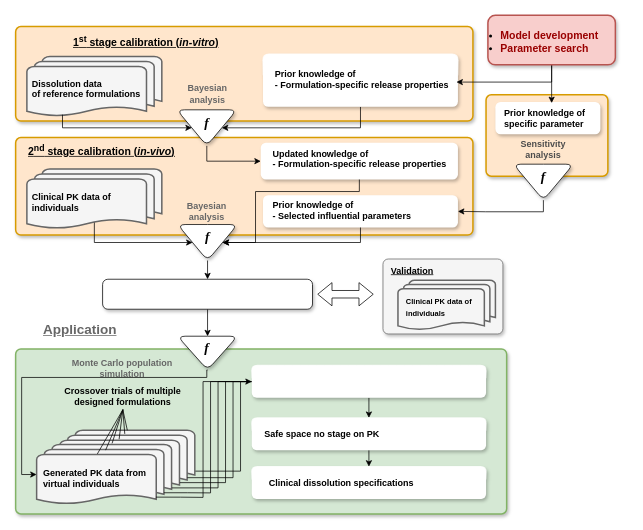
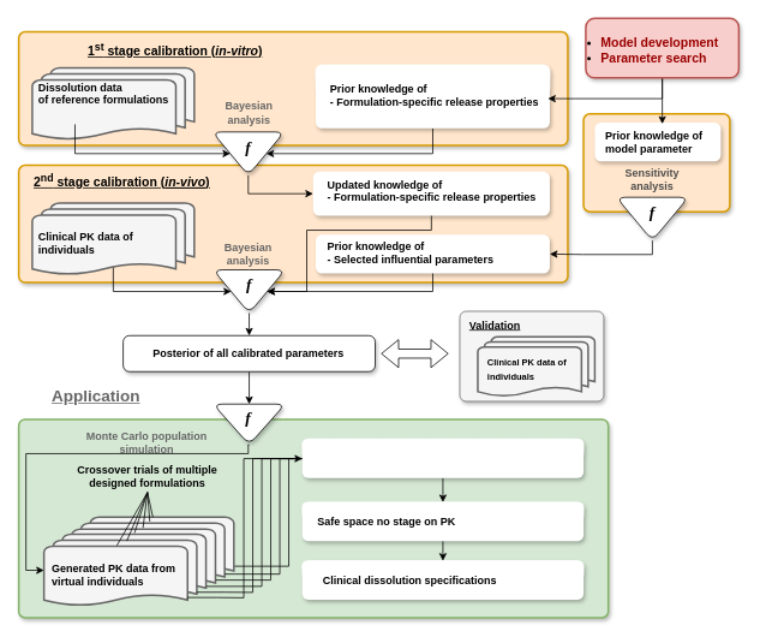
- <mxCell id="15" value="&lt;div&gt;&lt;b&gt;Dissolution data &lt;br&gt;&lt;/b&gt;&lt;/div&gt;&lt;div&gt;&lt;b&gt;of reference formulations&lt;/b&gt;&lt;/div&gt;" style="text;html=1;" parent="1" vertex="1"><mxGeometry x="40" y="97.5" width="170" height="55" as="geometry" /></mxCell>
+ <mxCell id="15" value="&lt;div&gt;&lt;b&gt;Dissolution data &lt;br&gt;&lt;/b&gt;&lt;/div&gt;&lt;div&gt;&lt;b&gt;of reference formulations&lt;/b&gt;&lt;/div&gt;" style="text;html=1;" parent="1" vertex="1"><mxGeometry x="40" y="82.5" width="170" height="55" as="geometry" /></mxCell>
- <mxCell id="69" value="&lt;div&gt;&lt;b&gt;Prior knowledge of&lt;/b&gt;&lt;/div&gt;&lt;div&gt;&lt;b&gt;specific parameter&lt;br&gt;&lt;/b&gt;&lt;/div&gt;" style="text;html=1;" parent="1" vertex="1"><mxGeometry x="670" y="137" width="130" height="42" as="geometry" /></mxCell>
+ <mxCell id="69" value="&lt;div&gt;&lt;b&gt;Prior knowledge of&lt;/b&gt;&lt;/div&gt;&lt;div&gt;&lt;b&gt;model parameter&lt;br&gt;&lt;/b&gt;&lt;/div&gt;" style="text;html=1;" parent="1" vertex="1"><mxGeometry x="670" y="137" width="130" height="42" as="geometry" /></mxCell>
+ <mxCell id="37" value="&lt;div&gt;&lt;b&gt;&lt;br&gt;&lt;/b&gt;&lt;/div&gt;&lt;div&gt;&lt;b&gt;Posterior of all calibrated parameters&lt;br&gt;&lt;/b&gt;&lt;/div&gt;" style="text;html=1;strokeColor=none;fillColor=none;spacing=5;spacingTop=-20;whiteSpace=wrap;overflow=hidden;rounded=0;shadow=1;align=center;" parent="1" vertex="1"><mxGeometry x="161.38" y="381" width="229.25" height="27" as="geometry" /></mxCell>
